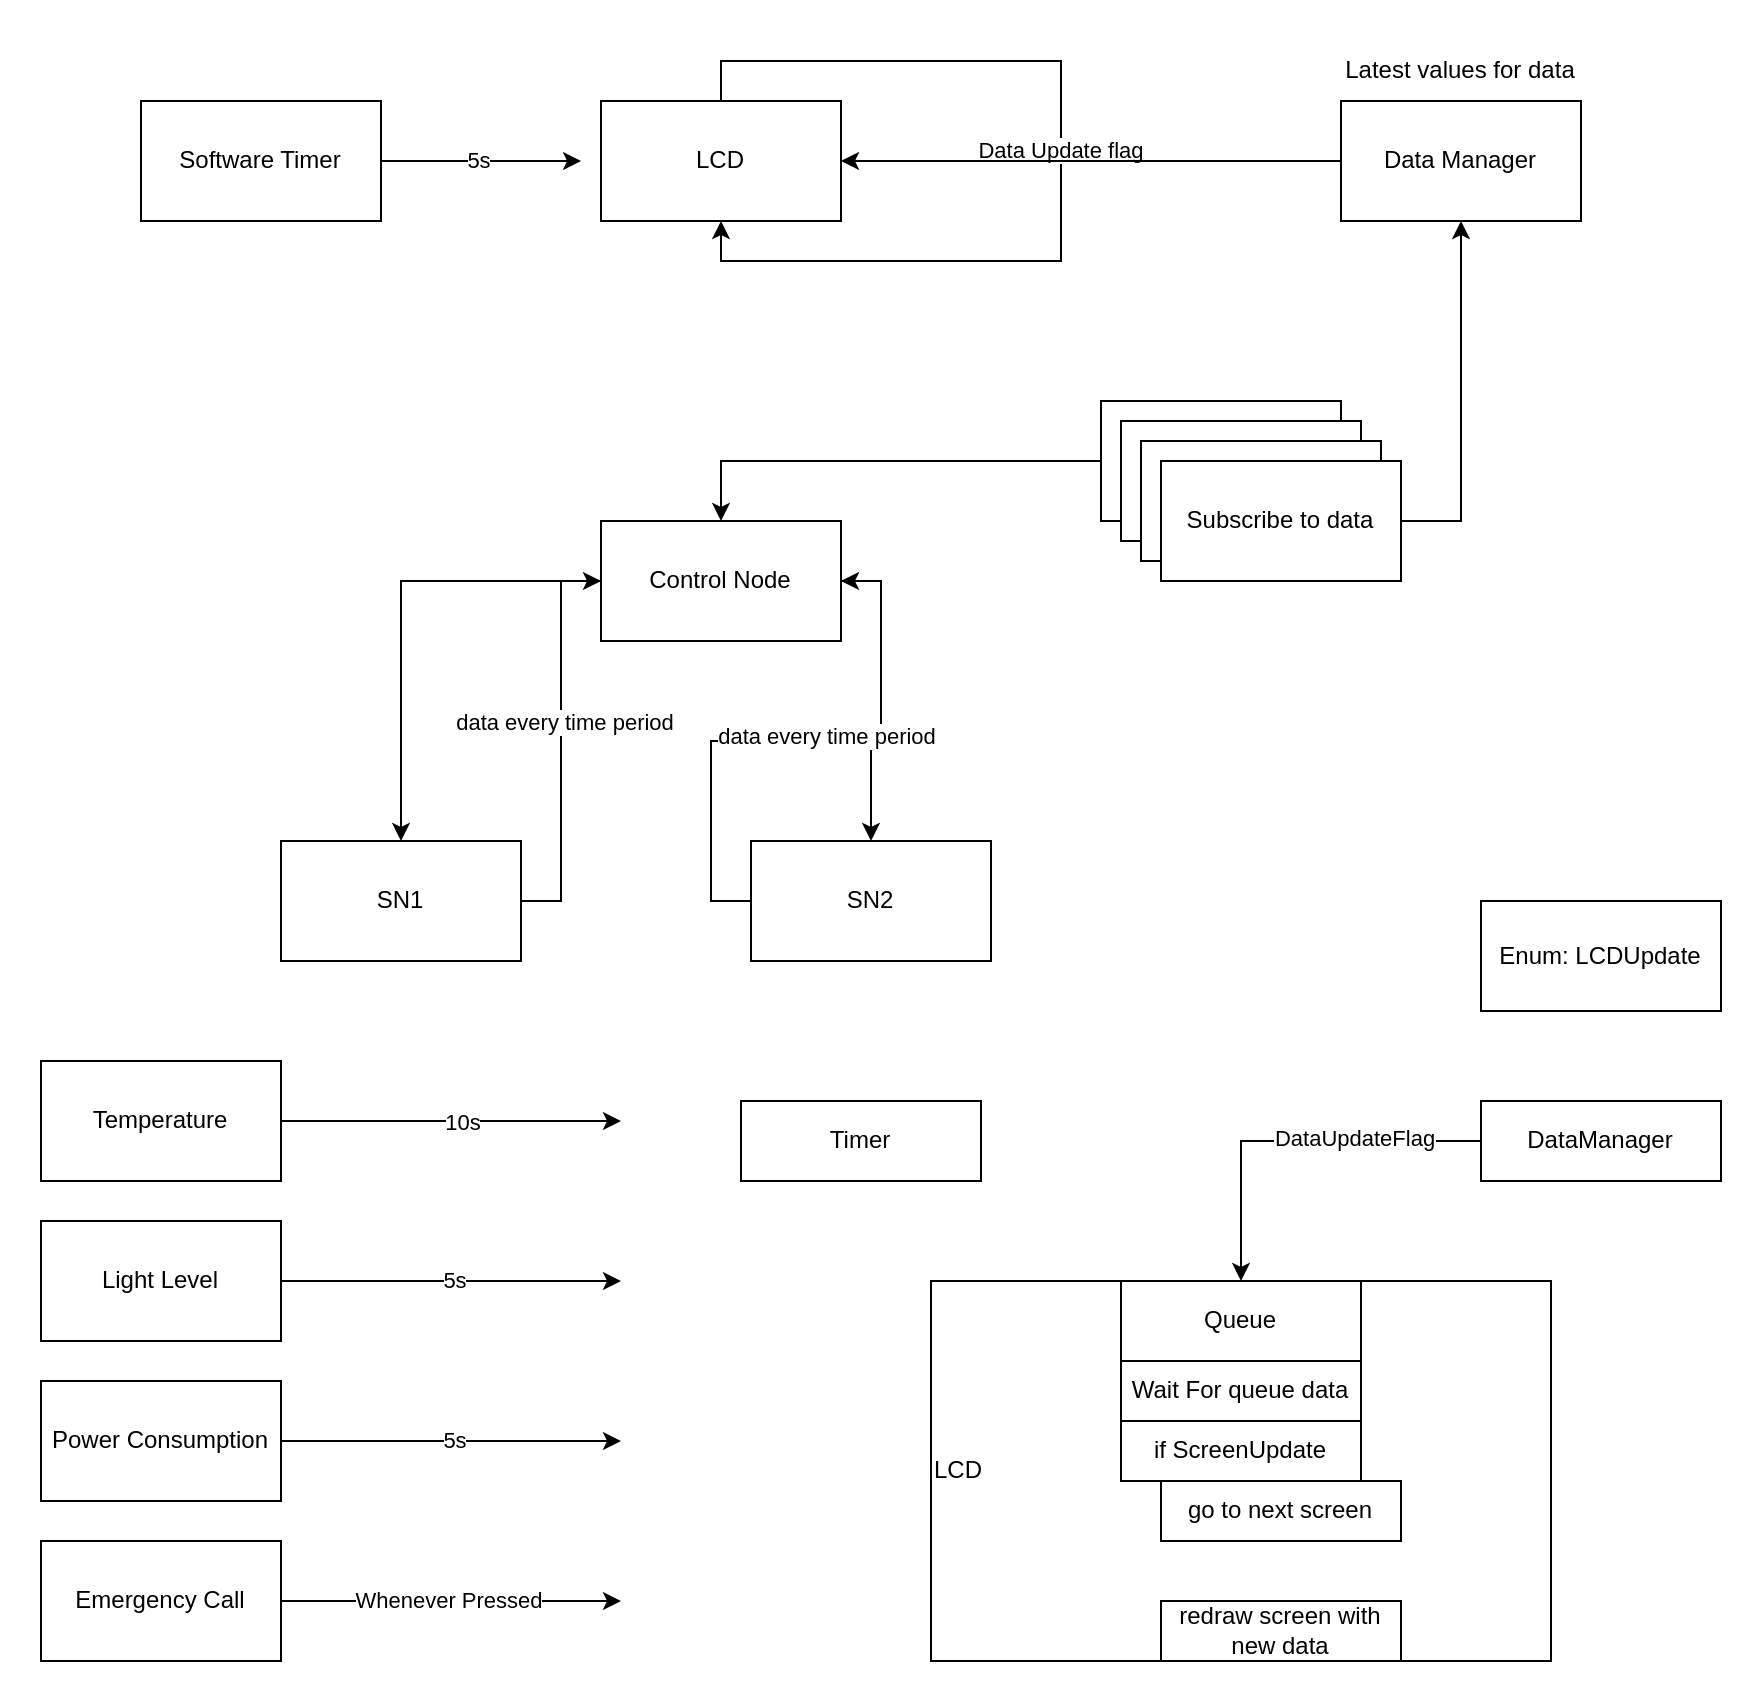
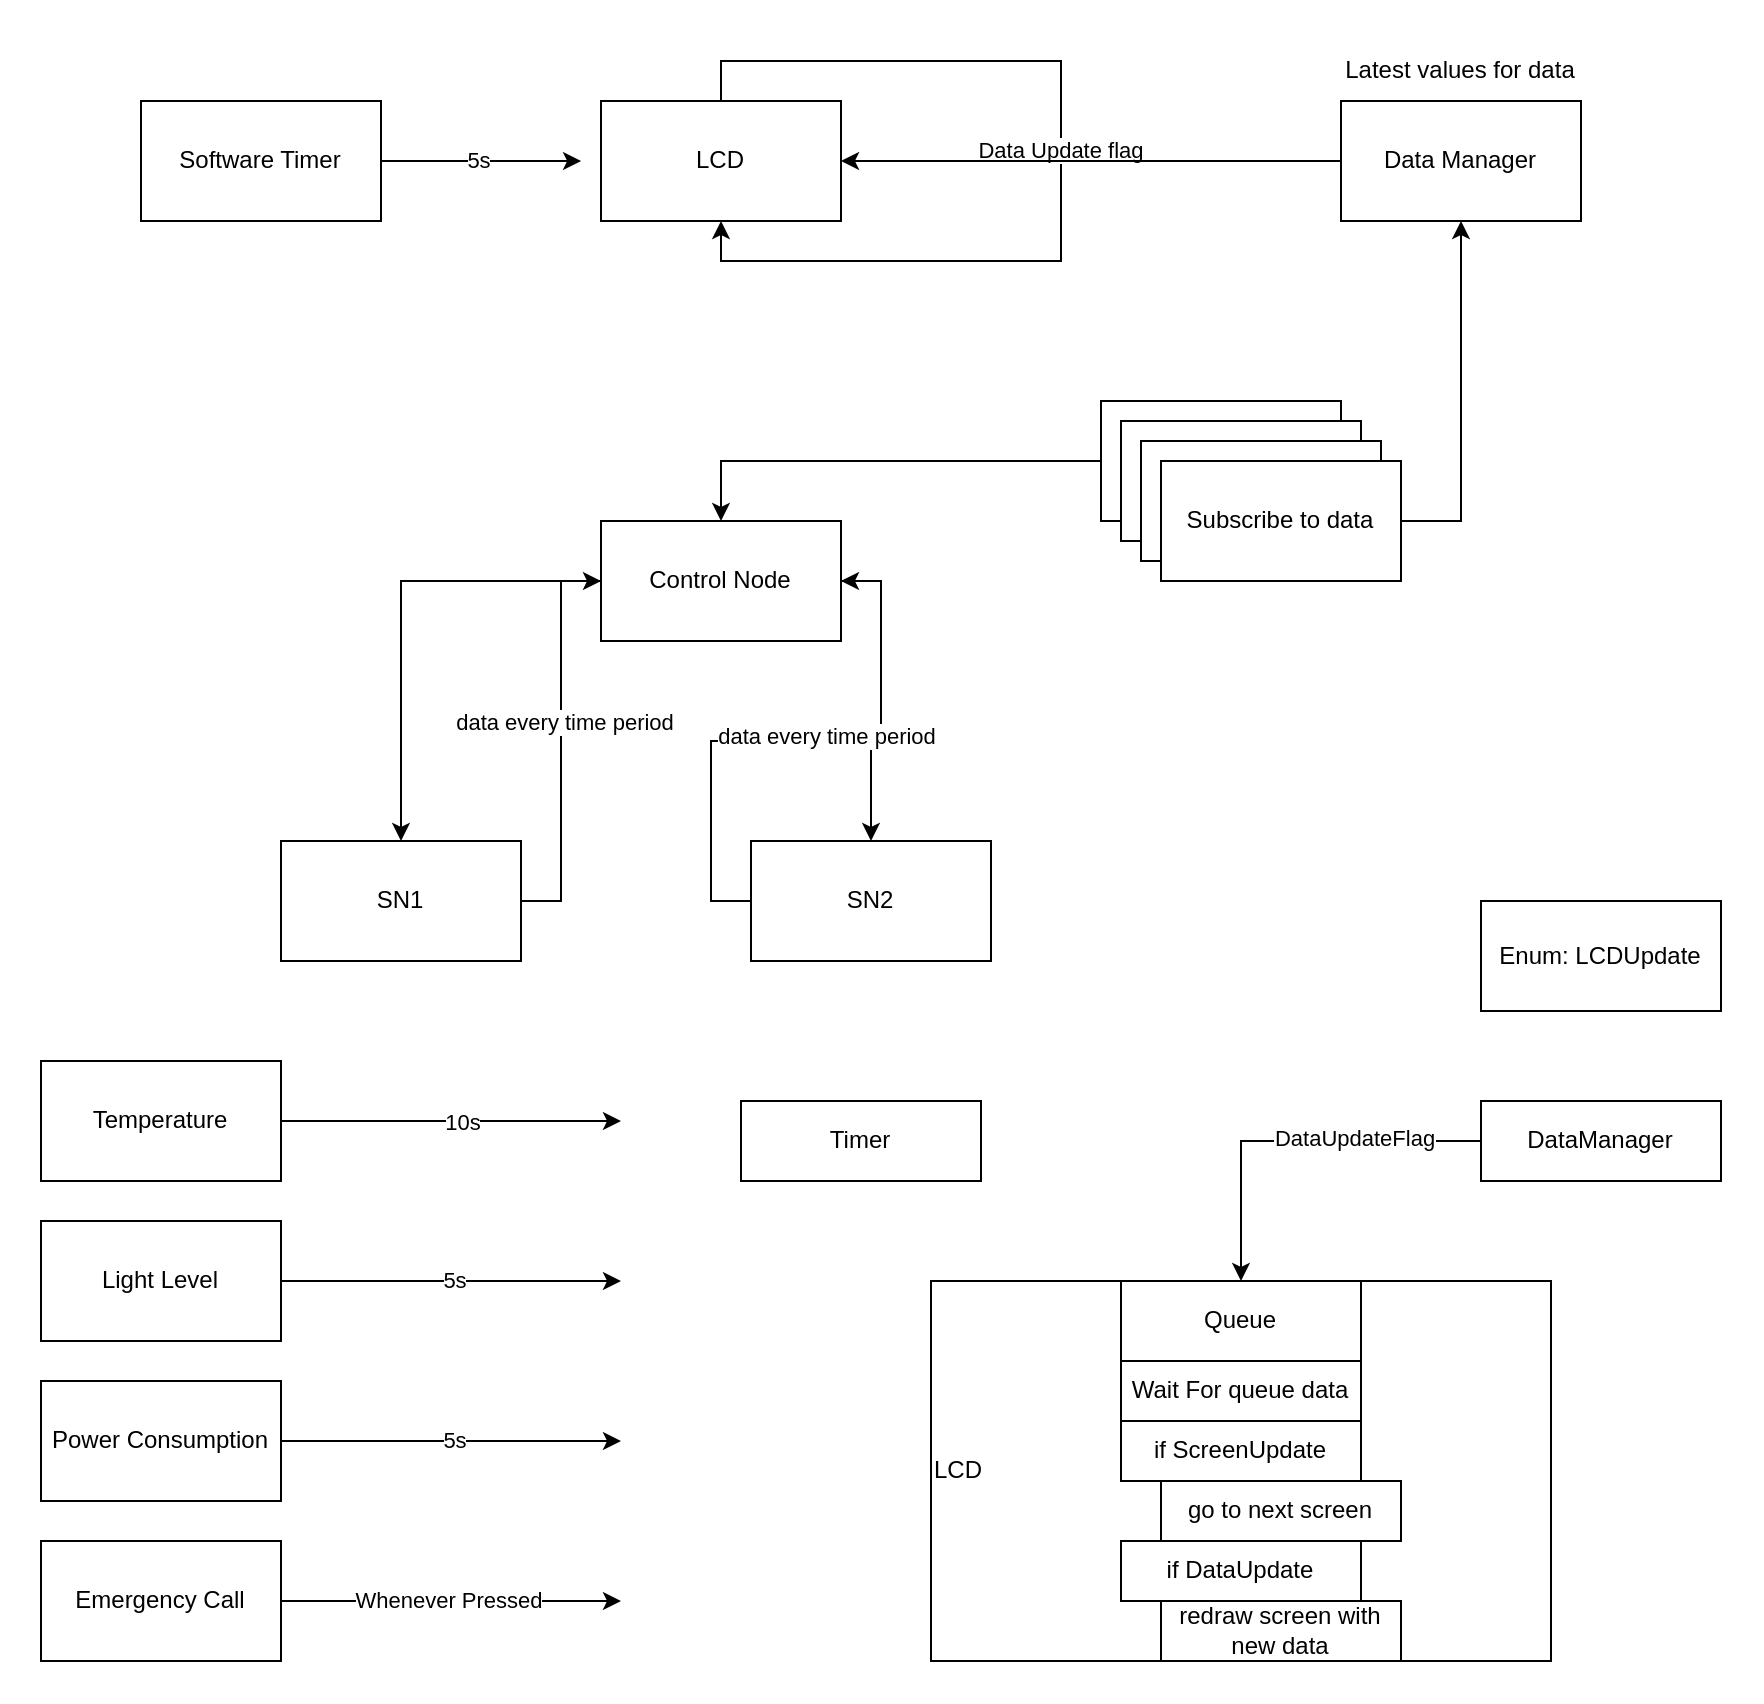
+ <mxCell id="44" value="if DataUpdate" style="rounded=0;whiteSpace=wrap;html=1;" vertex="1" parent="1"><mxGeometry x="560" y="770" width="120" height="30" as="geometry" /></mxCell>
